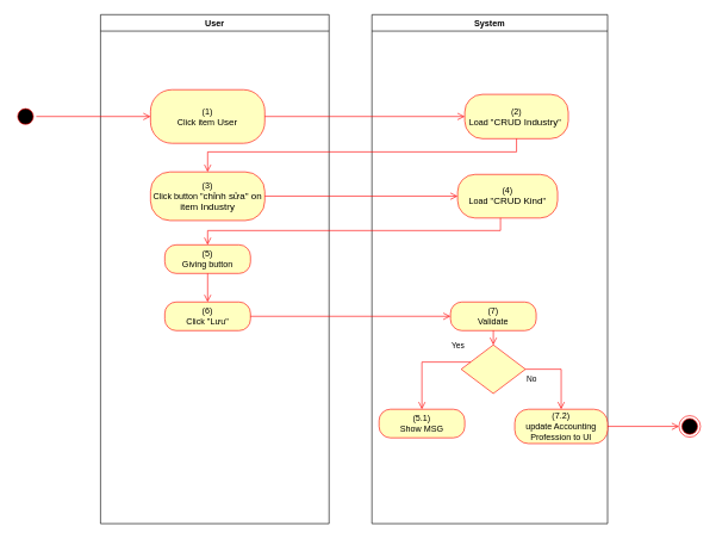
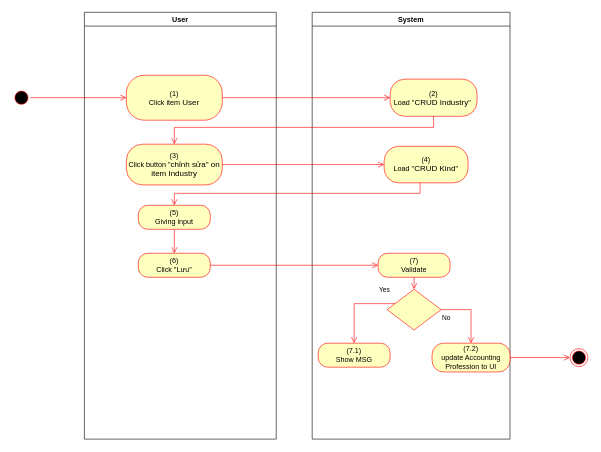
- <mxCell id="6" value="(5)&lt;br&gt;Giving button" style="rounded=1;whiteSpace=wrap;html=1;arcSize=40;fontColor=#000000;fillColor=#ffffc0;strokeColor=#ff0000;" vertex="1" parent="2"><mxGeometry x="90" y="322" width="120" height="40" as="geometry" /></mxCell>
+ <mxCell id="6" value="(5)&lt;br&gt;Giving input" style="rounded=1;whiteSpace=wrap;html=1;arcSize=40;fontColor=#000000;fillColor=#ffffc0;strokeColor=#ff0000;" vertex="1" parent="2"><mxGeometry x="90" y="322" width="120" height="40" as="geometry" /></mxCell>
- <mxCell id="15" value="(5.1)&lt;br&gt;Show MSG" style="rounded=1;whiteSpace=wrap;html=1;arcSize=40;fontColor=#000000;fillColor=#ffffc0;strokeColor=#ff0000;" vertex="1" parent="8"><mxGeometry x="10" y="552" width="120" height="40" as="geometry" /></mxCell>
+ <mxCell id="15" value="(7.1)&lt;br&gt;Show MSG" style="rounded=1;whiteSpace=wrap;html=1;arcSize=40;fontColor=#000000;fillColor=#ffffc0;strokeColor=#ff0000;" vertex="1" parent="8"><mxGeometry x="10" y="552" width="120" height="40" as="geometry" /></mxCell>
